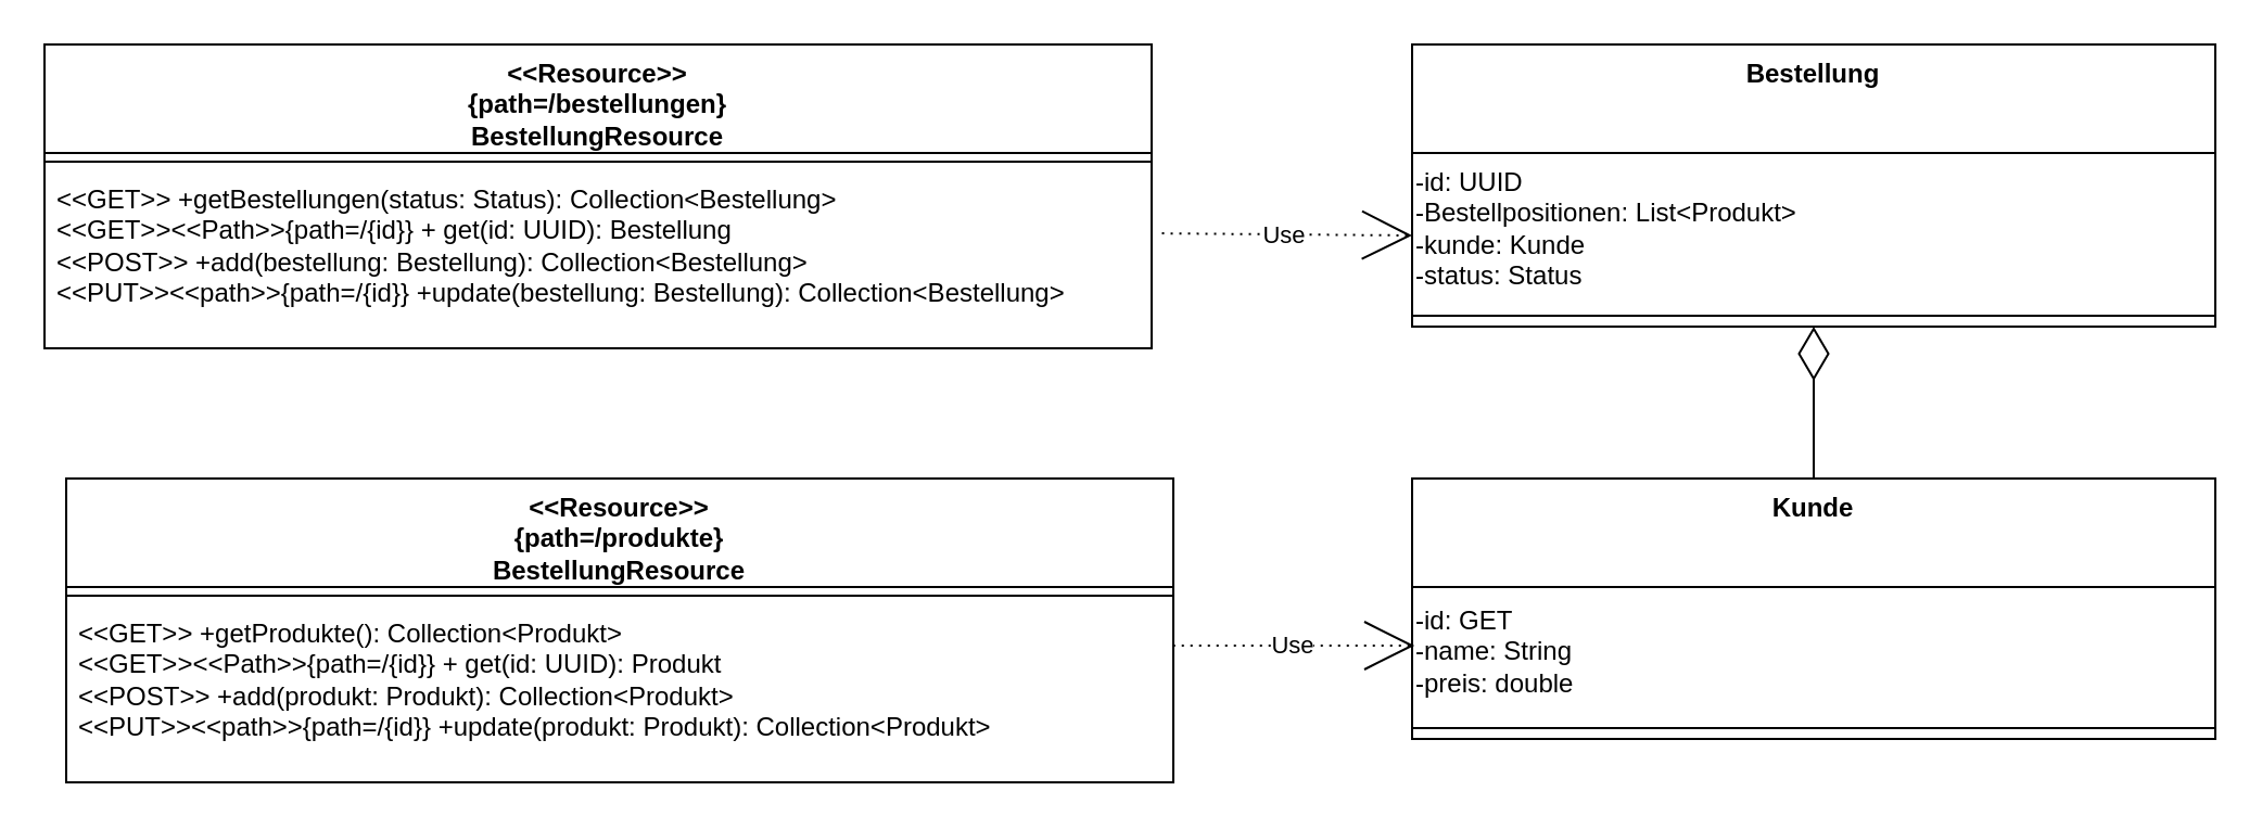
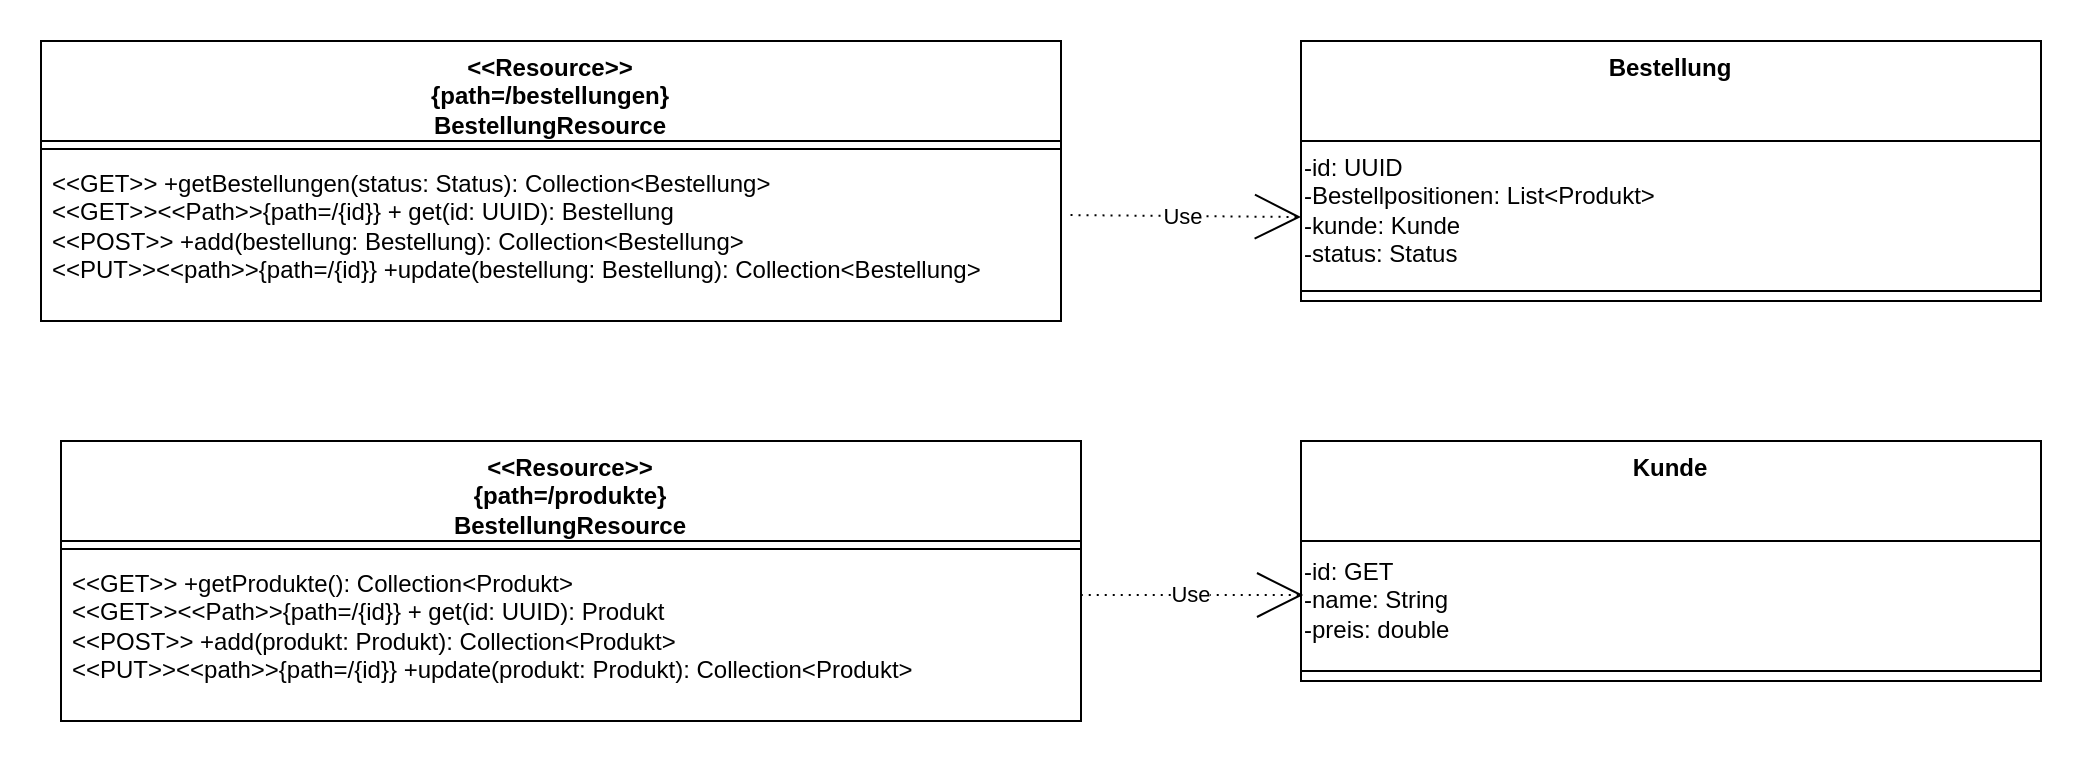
- <mxCell id="16" value="" style="endArrow=diamondThin;html=1;rounded=0;entryX=0.5;entryY=1;entryDx=0;entryDy=0;endFill=0;strokeWidth=1;endSize=22;" edge="1" parent="1" source="12" target="5"><mxGeometry width="50" height="50" relative="1" as="geometry"><mxPoint x="490" y="380" as="sourcePoint" /><mxPoint x="540" y="330" as="targetPoint" /></mxGeometry></mxCell>
